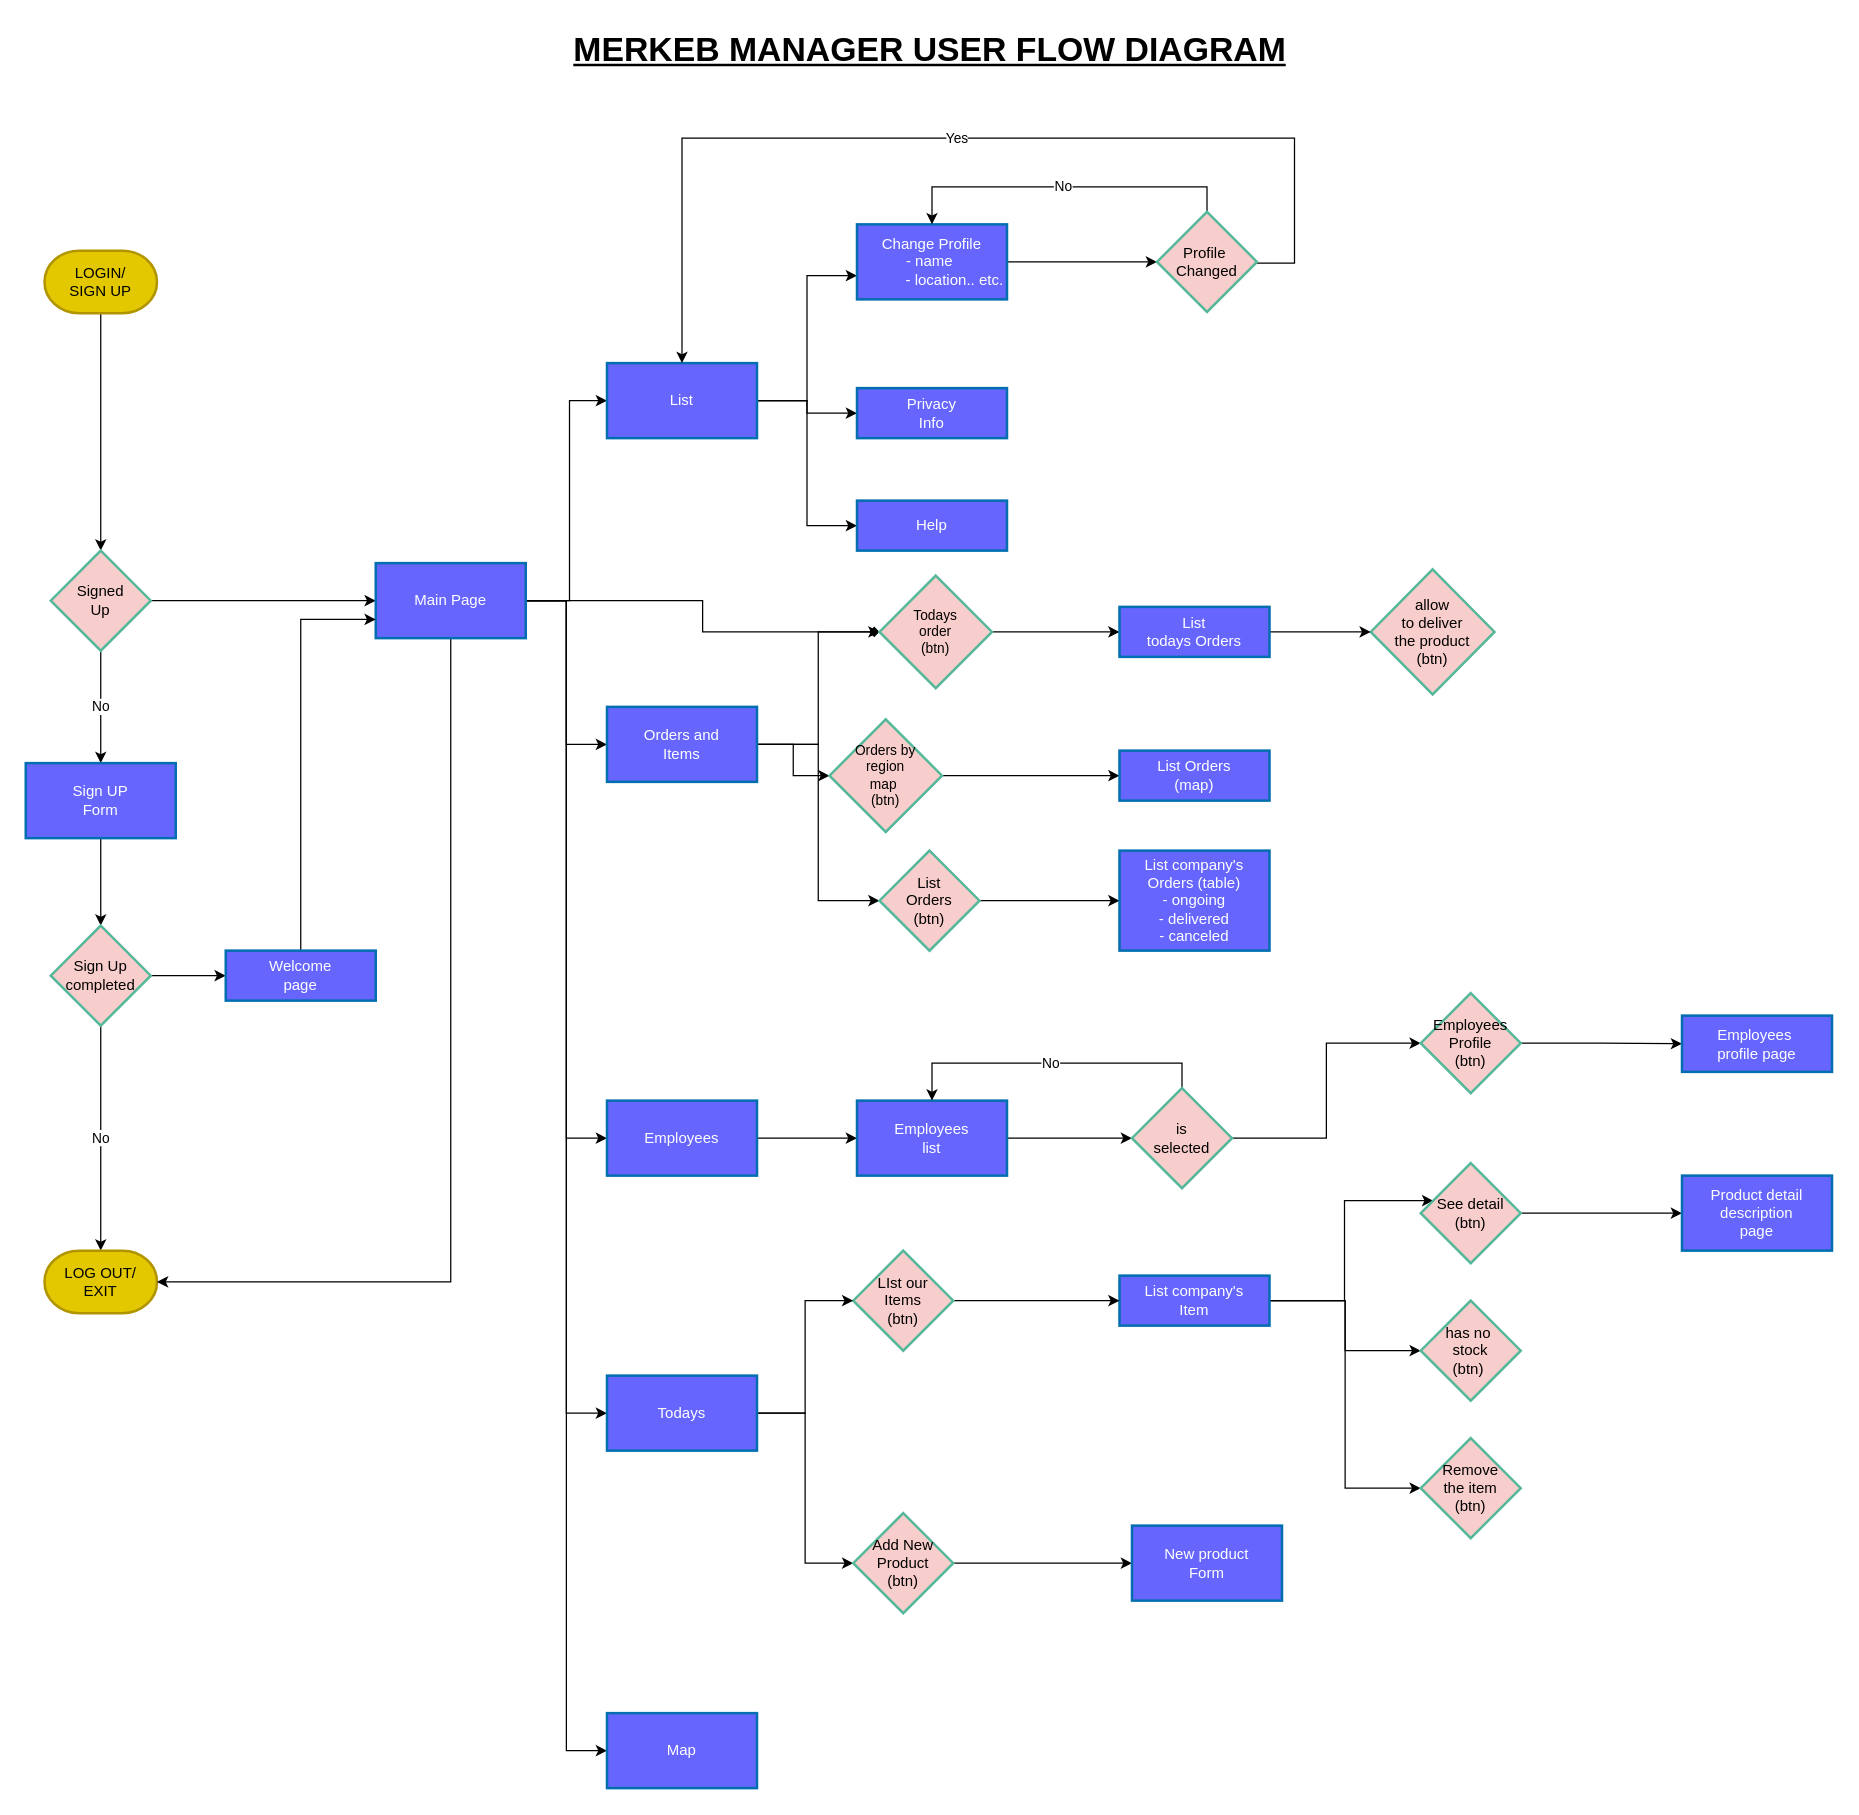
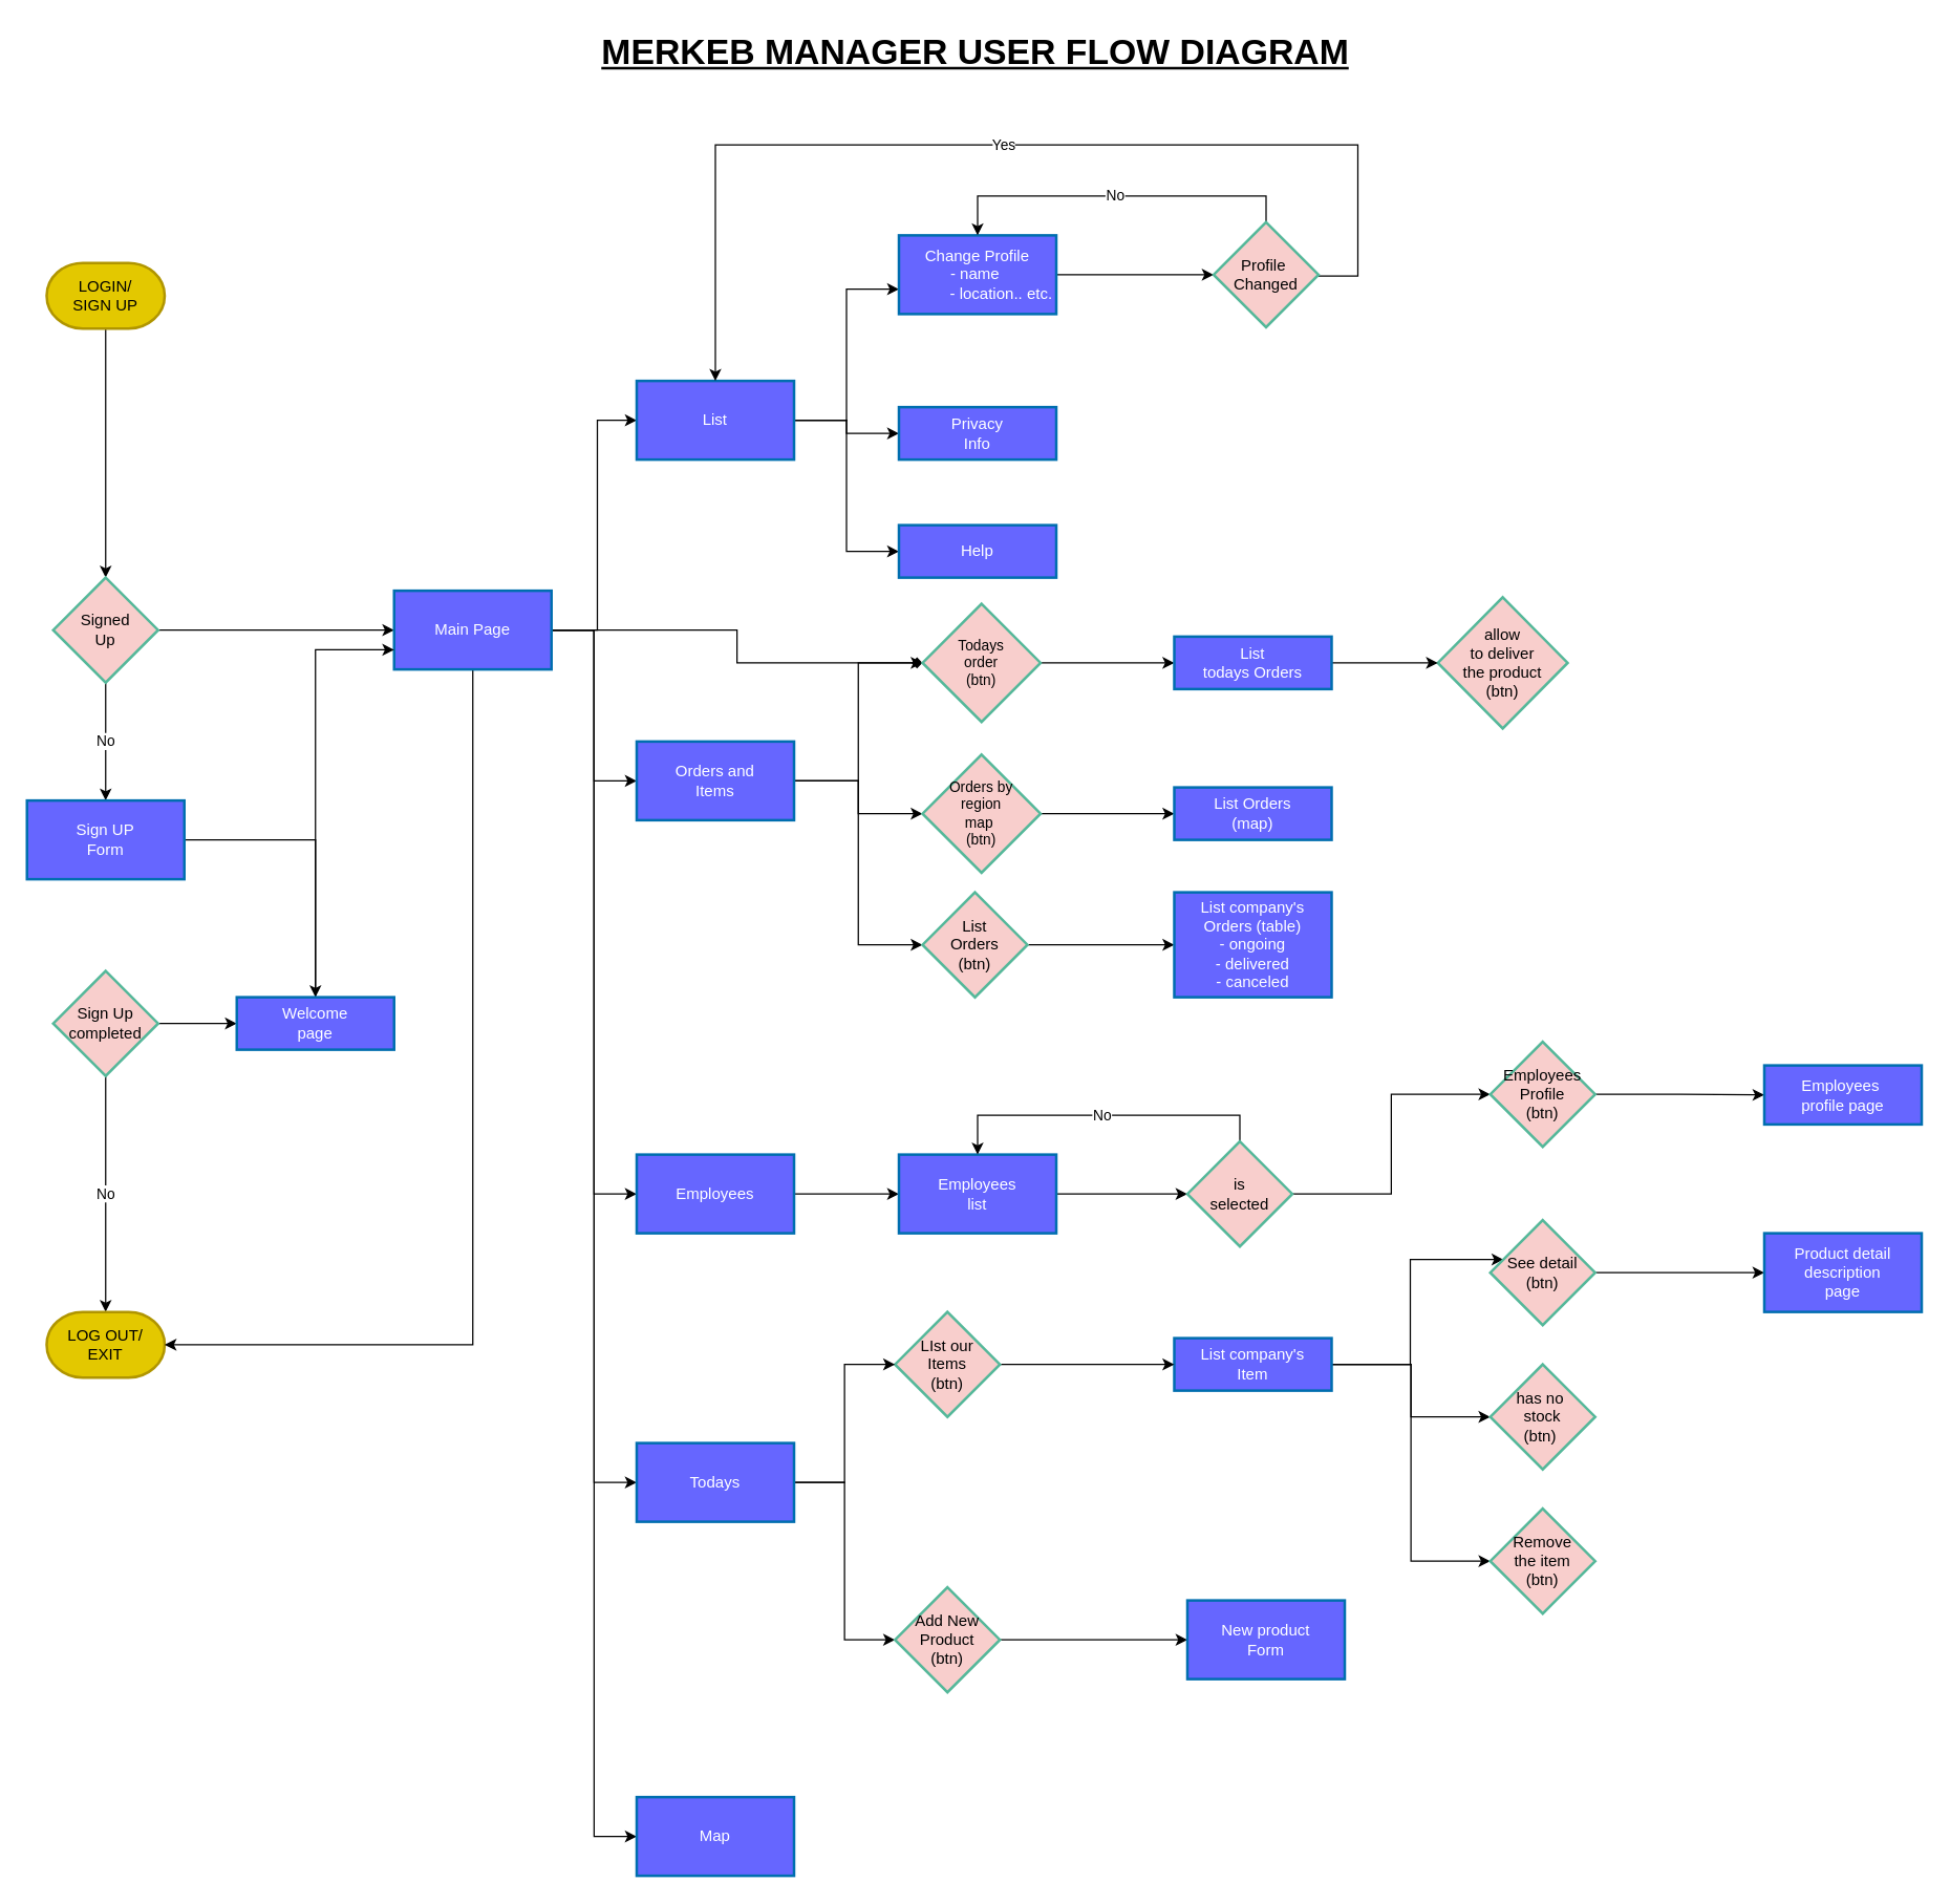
- <mxCell id="53" value="Orders by&lt;br style=&quot;font-size: 11px;&quot;&gt;region&lt;br style=&quot;font-size: 11px;&quot;&gt;map&amp;nbsp;&lt;br style=&quot;font-size: 11px;&quot;&gt;(btn)" style="rhombus;whiteSpace=wrap;html=1;fillColor=#F8CECC;strokeColor=#55B89A;fontColor=default;strokeWidth=2;fontSize=11;" vertex="1" parent="1"><mxGeometry x="663" y="575" width="90" height="90" as="geometry" /></mxCell>
+ <mxCell id="53" value="Orders by&lt;br style=&quot;font-size: 11px;&quot;&gt;region&lt;br style=&quot;font-size: 11px;&quot;&gt;map&amp;nbsp;&lt;br style=&quot;font-size: 11px;&quot;&gt;(btn)" style="rhombus;whiteSpace=wrap;html=1;fillColor=#F8CECC;strokeColor=#55B89A;fontColor=default;strokeWidth=2;fontSize=11;" vertex="1" parent="1"><mxGeometry x="703" y="575" width="90" height="90" as="geometry" /></mxCell>
- <mxCell id="11" value="" style="edgeStyle=orthogonalEdgeStyle;rounded=0;orthogonalLoop=1;jettySize=auto;html=1;" parent="1" source="12" target="15" edge="1"><mxGeometry relative="1" as="geometry" /></mxCell>
+ <mxCell id="11" value="" style="edgeStyle=orthogonalEdgeStyle;rounded=0;orthogonalLoop=1;jettySize=auto;html=1;" parent="1" source="12" target="26" edge="1"><mxGeometry relative="1" as="geometry" /></mxCell>
